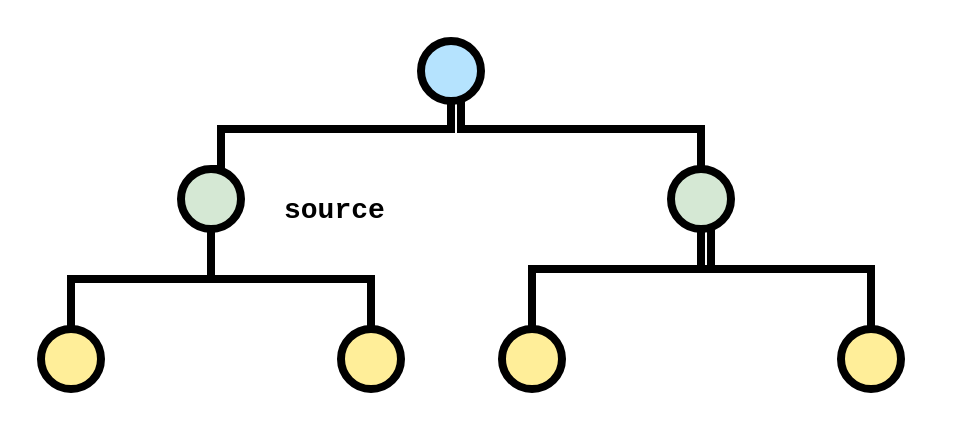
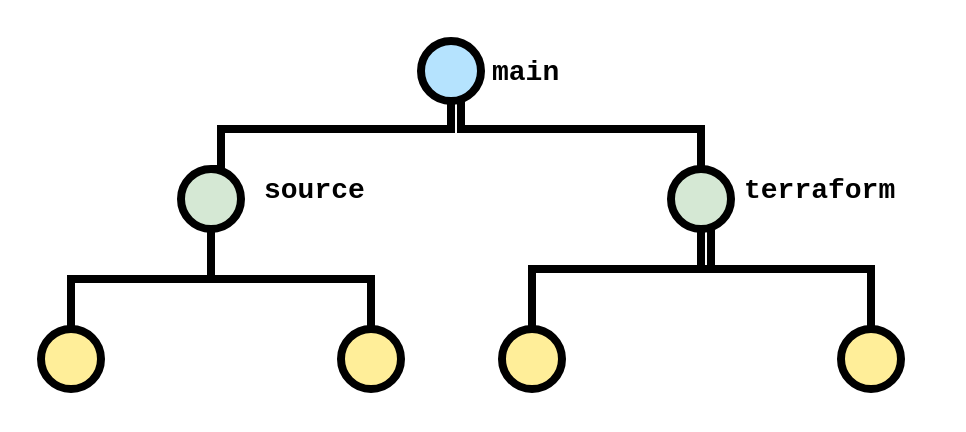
+ <mxCell id="7" value="main" style="text;html=1;strokeColor=none;fillColor=none;align=left;verticalAlign=middle;whiteSpace=wrap;overflow=hidden;fontSize=14;fontStyle=1;fontFamily=Courier New;" vertex="1" parent="1"><mxGeometry x="244" y="25" width="91" height="20" as="geometry" /></mxCell>
+ <mxCell id="16" value="terraform" style="text;html=1;strokeColor=none;fillColor=none;align=left;verticalAlign=middle;whiteSpace=wrap;overflow=hidden;fontSize=14;fontStyle=1;fontFamily=Courier New;" vertex="1" parent="1"><mxGeometry x="370" y="84" width="91" height="20" as="geometry" /></mxCell>
- <mxCell id="17" value="source" style="text;html=1;strokeColor=none;fillColor=none;align=left;verticalAlign=middle;whiteSpace=wrap;overflow=hidden;fontSize=14;fontStyle=1;fontFamily=Courier New;" vertex="1" parent="1"><mxGeometry x="140" y="94" width="91" height="20" as="geometry" /></mxCell>
+ <mxCell id="17" value="source" style="text;html=1;strokeColor=none;fillColor=none;align=left;verticalAlign=middle;whiteSpace=wrap;overflow=hidden;fontSize=14;fontStyle=1;fontFamily=Courier New;" vertex="1" parent="1"><mxGeometry x="130" y="84" width="91" height="20" as="geometry" /></mxCell>
